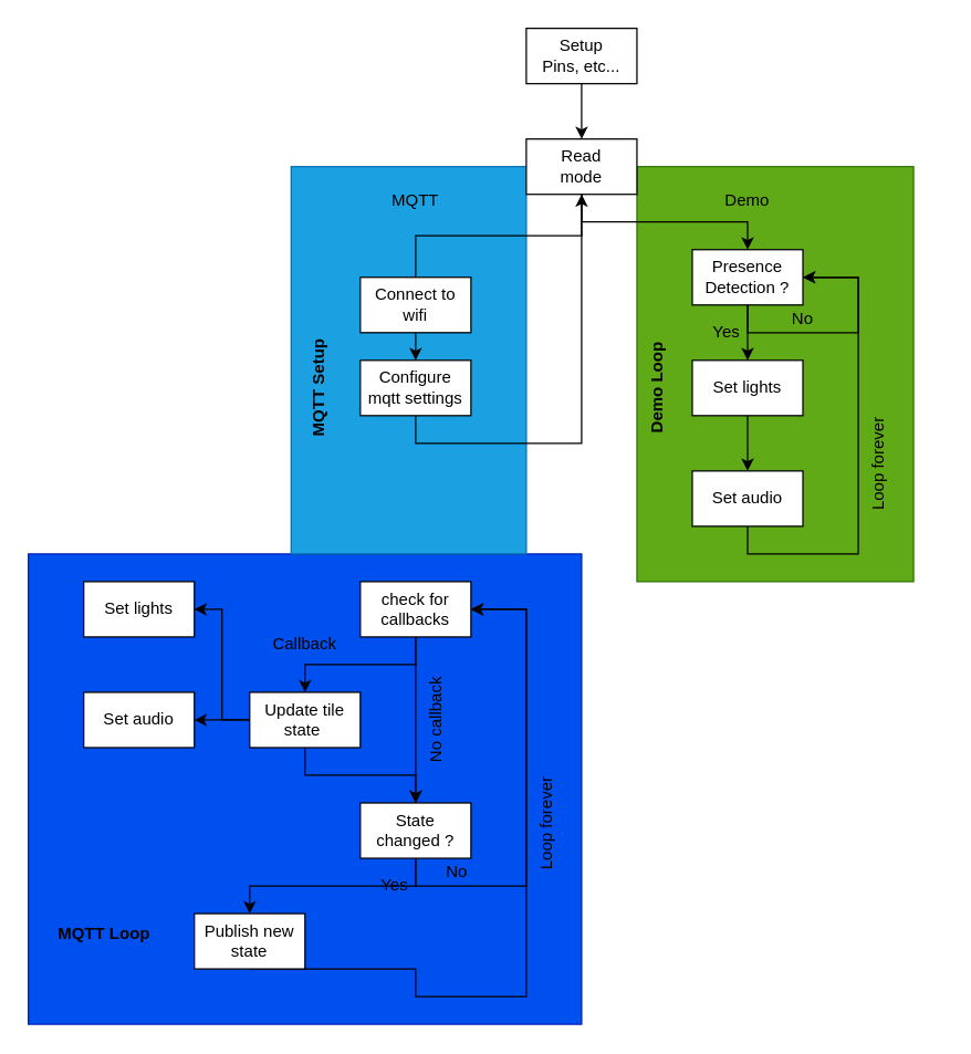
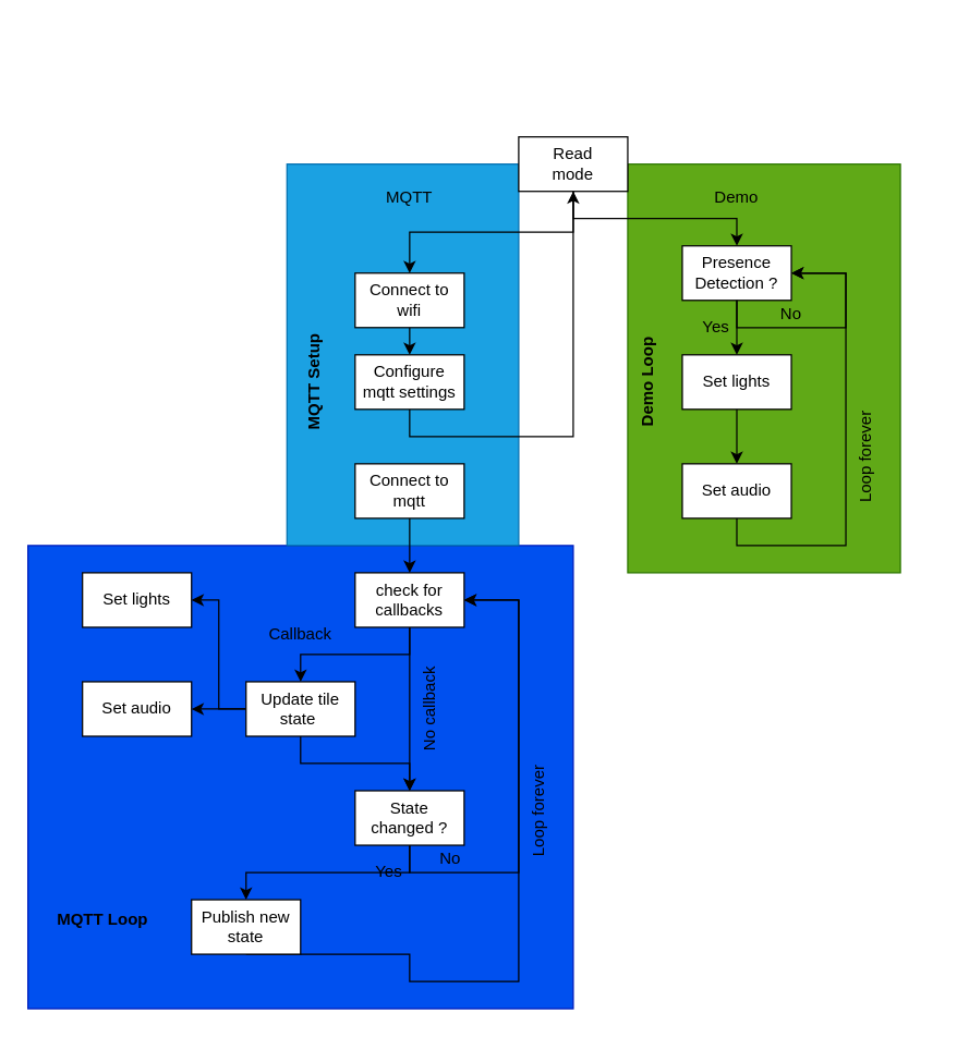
- <mxCell id="39" value="Setup&lt;br&gt;Pins, etc..." style="rounded=0;whiteSpace=wrap;html=1;" parent="1" vertex="1"><mxGeometry x="380" y="20" width="80" height="40" as="geometry" /></mxCell>
- <mxCell id="38" style="edgeStyle=orthogonalEdgeStyle;rounded=0;orthogonalLoop=1;jettySize=auto;html=1;exitX=0.5;exitY=1;exitDx=0;exitDy=0;entryX=0.5;entryY=0;entryDx=0;entryDy=0;" parent="1" source="39" target="7" edge="1"><mxGeometry relative="1" as="geometry" /></mxCell>
- <mxCell id="5" style="edgeStyle=orthogonalEdgeStyle;rounded=0;orthogonalLoop=1;jettySize=auto;html=1;exitX=0.5;exitY=1;exitDx=0;exitDy=0;entryX=0.5;entryY=0;entryDx=0;entryDy=0;endArrow=none;" parent="1" source="7" target="9" edge="1"><mxGeometry relative="1" as="geometry"><mxPoint x="300" y="180" as="targetPoint" /></mxGeometry></mxCell>
+ <mxCell id="5" style="edgeStyle=orthogonalEdgeStyle;rounded=0;orthogonalLoop=1;jettySize=auto;html=1;exitX=0.5;exitY=1;exitDx=0;exitDy=0;entryX=0.5;entryY=0;entryDx=0;entryDy=0;" parent="1" source="7" target="9" edge="1"><mxGeometry relative="1" as="geometry"><mxPoint x="300" y="180" as="targetPoint" /></mxGeometry></mxCell>
+ <mxCell id="31" value="Connect to mqtt" style="rounded=0;whiteSpace=wrap;html=1;" parent="1" vertex="1"><mxGeometry x="260" y="340" width="80" height="40" as="geometry" /></mxCell>
+ <mxCell id="30" style="edgeStyle=orthogonalEdgeStyle;rounded=0;orthogonalLoop=1;jettySize=auto;html=1;exitX=0.5;exitY=1;exitDx=0;exitDy=0;entryX=0.5;entryY=0;entryDx=0;entryDy=0;" parent="1" source="31" target="24" edge="1"><mxGeometry relative="1" as="geometry" /></mxCell>
